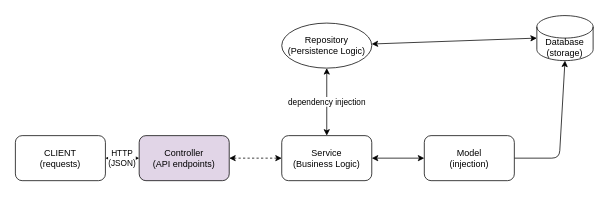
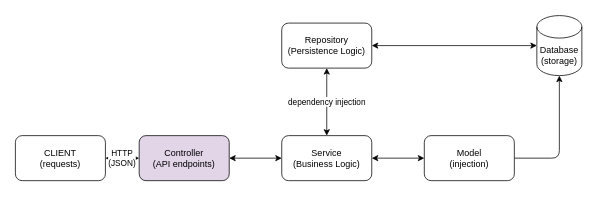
- <mxCell id="12" value="Database (storage)" style="shape=cylinder3;whiteSpace=wrap;html=1;boundedLbl=1;backgroundOutline=1;size=15;" vertex="1" parent="1"><mxGeometry x="715" y="20" width="75" height="60" as="geometry" /></mxCell>
+ <mxCell id="12" value="Database (storage)" style="shape=cylinder3;whiteSpace=wrap;html=1;boundedLbl=1;backgroundOutline=1;size=15;" vertex="1" parent="1"><mxGeometry x="715" y="20" width="60" height="80" as="geometry" /></mxCell>
- <mxCell id="11" value="Repository&lt;br&gt;(Persistence Logic)" style="ellipse;whiteSpace=wrap;html=1;" vertex="1" parent="1"><mxGeometry x="375" y="30" width="120" height="60" as="geometry" /></mxCell>
+ <mxCell id="11" value="Repository&lt;br&gt;(Persistence Logic)" style="rounded=1;whiteSpace=wrap;html=1;" vertex="1" parent="1"><mxGeometry x="375" y="30" width="120" height="60" as="geometry" /></mxCell>
- <mxCell id="6" style="edgeStyle=none;html=1;entryX=0;entryY=0.5;entryDx=0;entryDy=0;startArrow=classic;startFill=1;dashed=1;" edge="1" parent="1" source="8" target="5"><mxGeometry relative="1" as="geometry" /></mxCell>
+ <mxCell id="6" style="edgeStyle=none;html=1;entryX=0;entryY=0.5;entryDx=0;entryDy=0;startArrow=classic;startFill=1;" edge="1" parent="1" source="8" target="5"><mxGeometry relative="1" as="geometry" /></mxCell>
